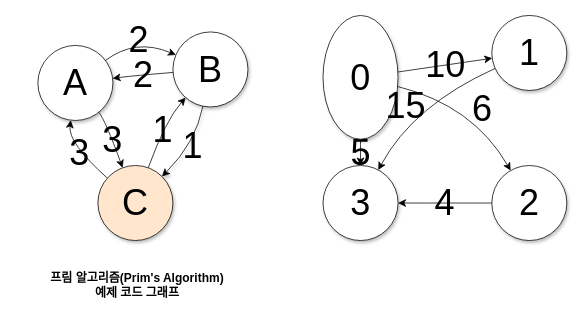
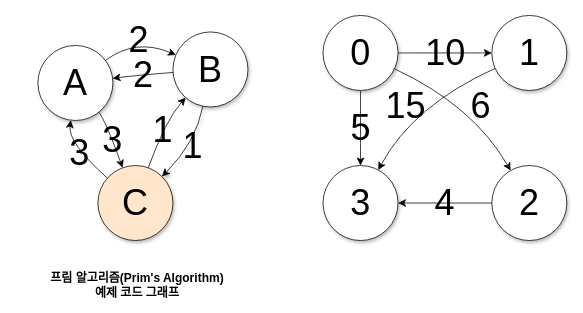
- <mxCell id="16" value="0" style="ellipse;whiteSpace=wrap;html=1;fontSize=48;labelBackgroundColor=none;shadow=1;" vertex="1" parent="1"><mxGeometry x="430" y="20" width="100" height="165" as="geometry" /></mxCell>
+ <mxCell id="16" value="0" style="ellipse;whiteSpace=wrap;html=1;fontSize=48;labelBackgroundColor=none;shadow=1;" vertex="1" parent="1"><mxGeometry x="430" y="20" width="100" height="100" as="geometry" /></mxCell>
